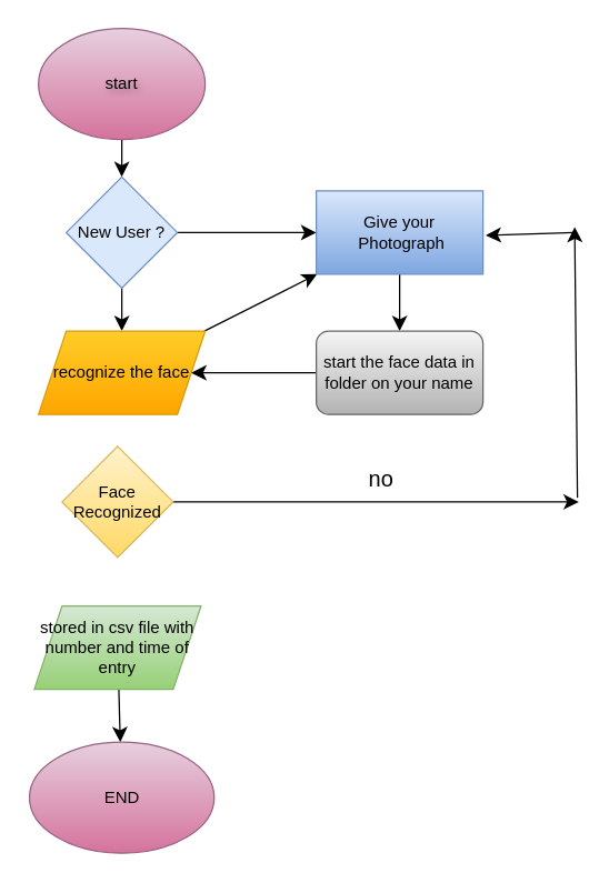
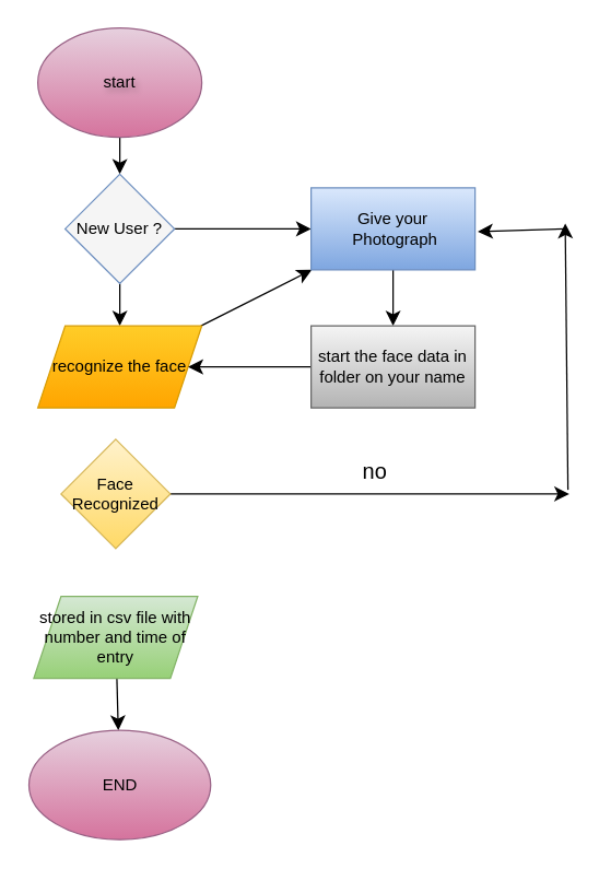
- <mxCell id="6" value="New User ?" style="rhombus;whiteSpace=wrap;html=1;fillColor=#dae8fc;strokeColor=#6c8ebf;" vertex="1" parent="1"><mxGeometry x="47" y="127" width="80" height="80" as="geometry" /></mxCell>
+ <mxCell id="6" value="New User ?" style="rhombus;whiteSpace=wrap;html=1;fillColor=#f5f5f5;strokeColor=#6c8ebf;" vertex="1" parent="1"><mxGeometry x="47" y="127" width="80" height="80" as="geometry" /></mxCell>
- <mxCell id="17" value="start the face data in folder on your name" style="whiteSpace=wrap;html=1;fillColor=#f5f5f5;strokeColor=#666666;gradientColor=#b3b3b3;rounded=1;" vertex="1" parent="1"><mxGeometry x="227" y="238" width="120" height="60" as="geometry" /></mxCell>
+ <mxCell id="17" value="start the face data in folder on your name" style="whiteSpace=wrap;html=1;fillColor=#f5f5f5;strokeColor=#666666;gradientColor=#b3b3b3;" vertex="1" parent="1"><mxGeometry x="227" y="238" width="120" height="60" as="geometry" /></mxCell>
